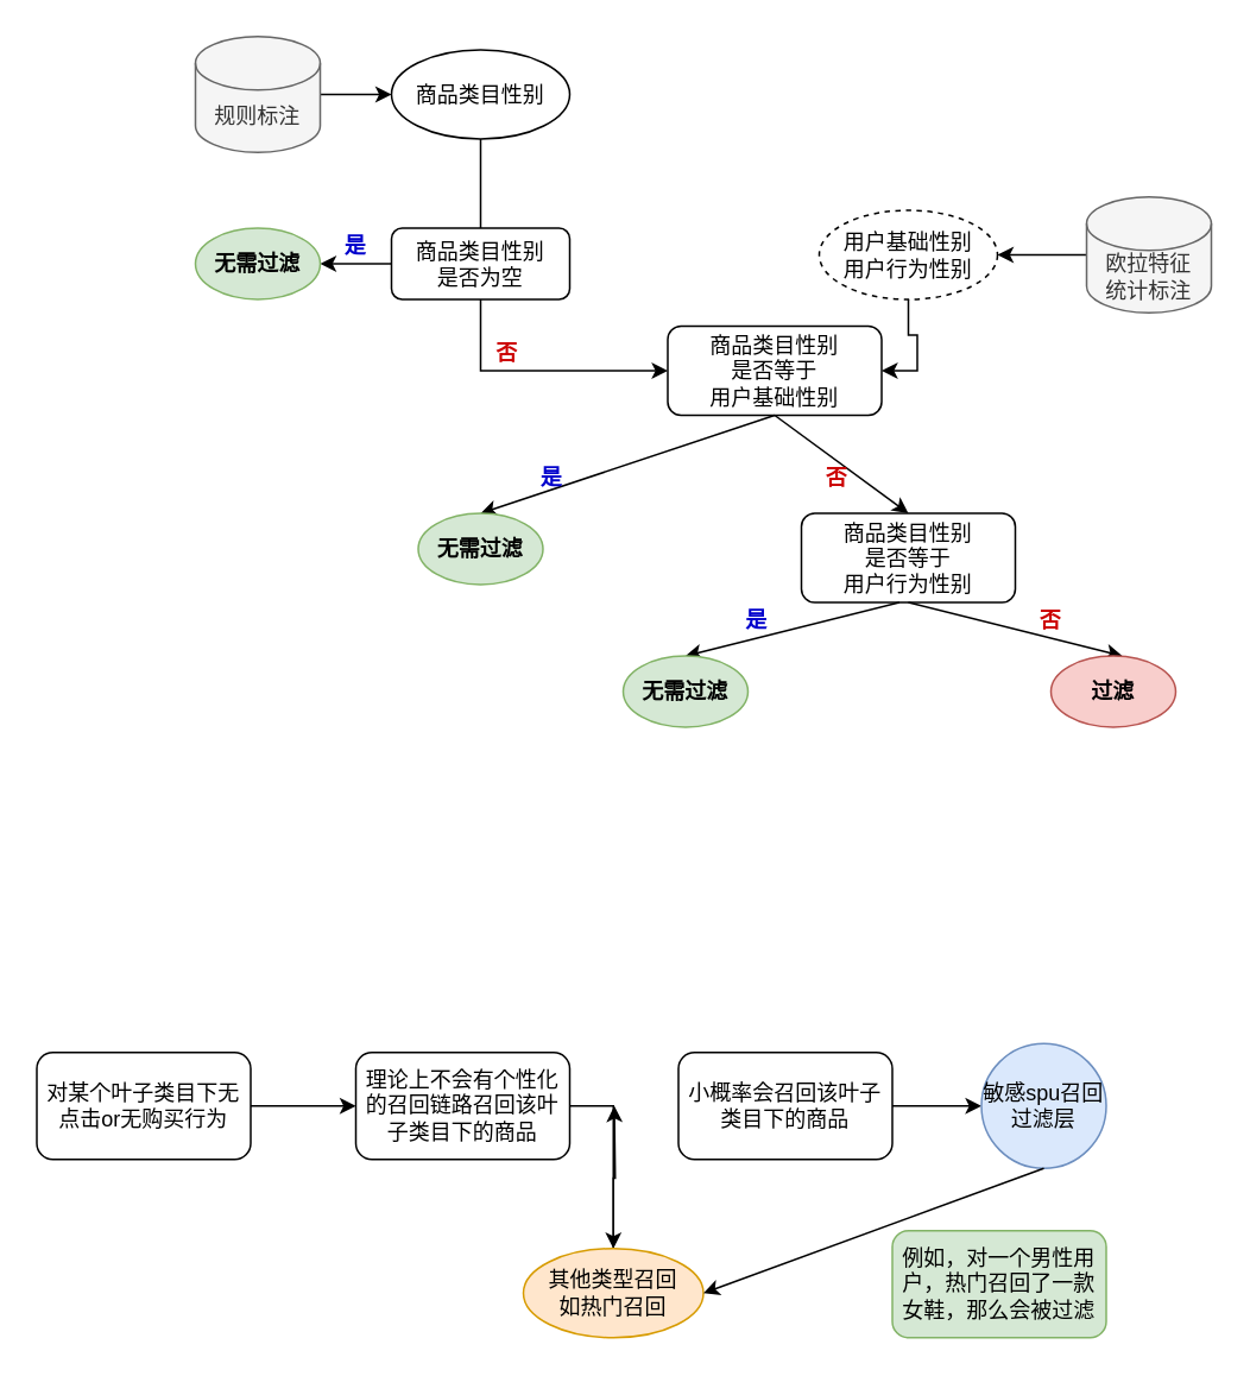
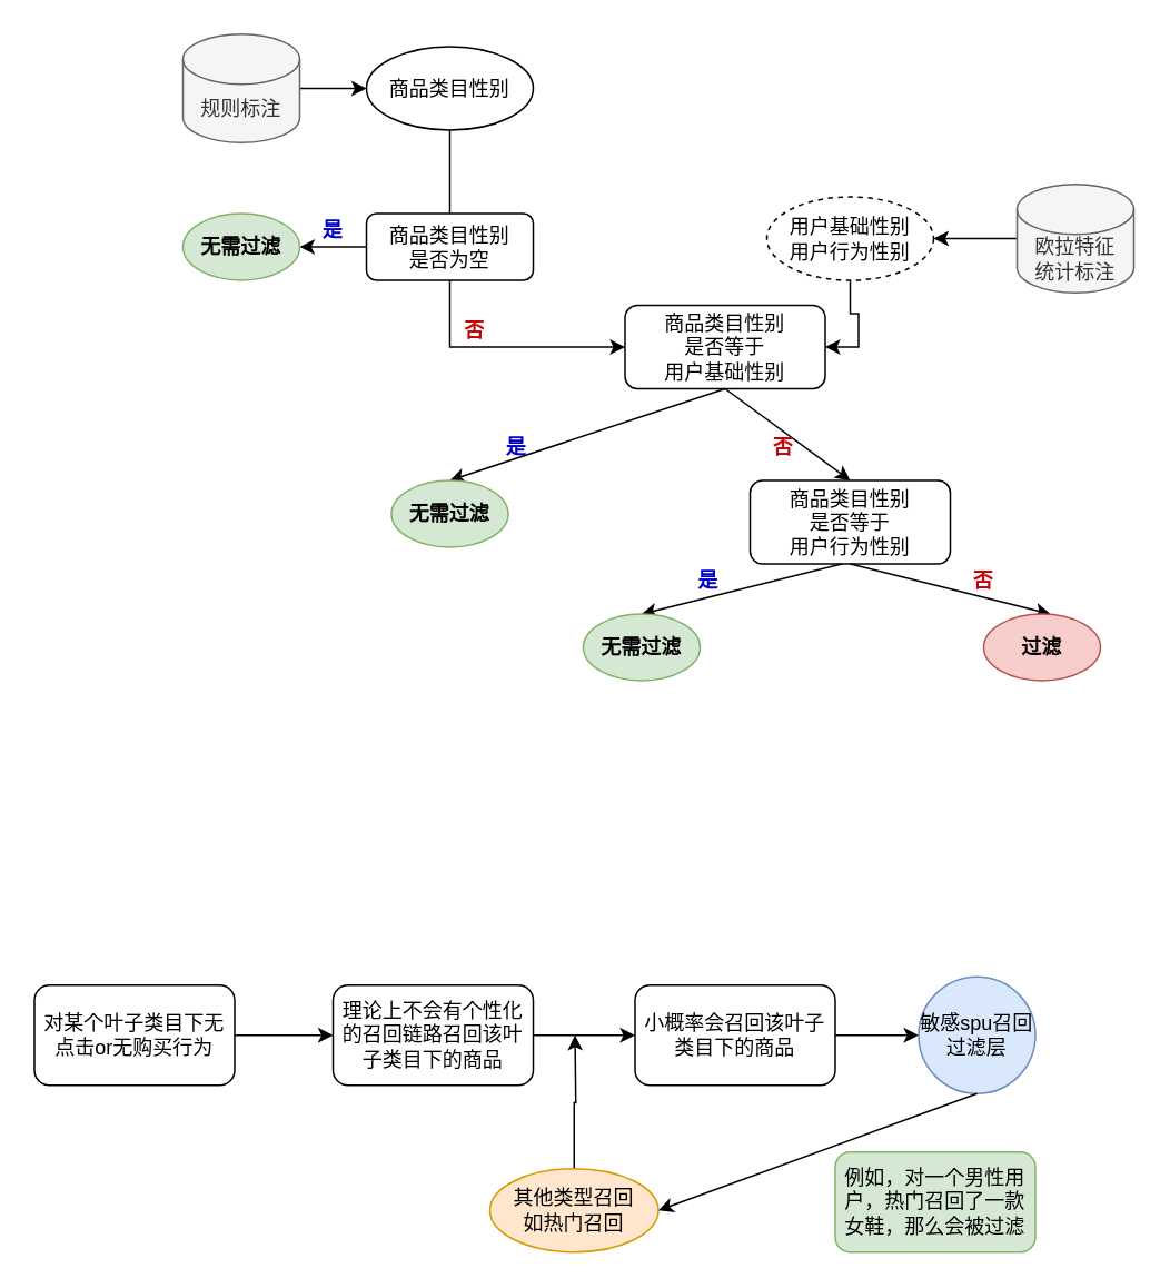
- <mxCell id="30" style="edgeStyle=orthogonalEdgeStyle;rounded=0;orthogonalLoop=1;jettySize=auto;html=1;exitX=1;exitY=0.5;exitDx=0;exitDy=0;" edge="1" parent="1" source="31" target="35"><mxGeometry relative="1" as="geometry" /></mxCell>
+ <mxCell id="30" style="edgeStyle=orthogonalEdgeStyle;rounded=0;orthogonalLoop=1;jettySize=auto;html=1;exitX=1;exitY=0.5;exitDx=0;exitDy=0;" edge="1" parent="1" source="31" target="33"><mxGeometry relative="1" as="geometry" /></mxCell>
